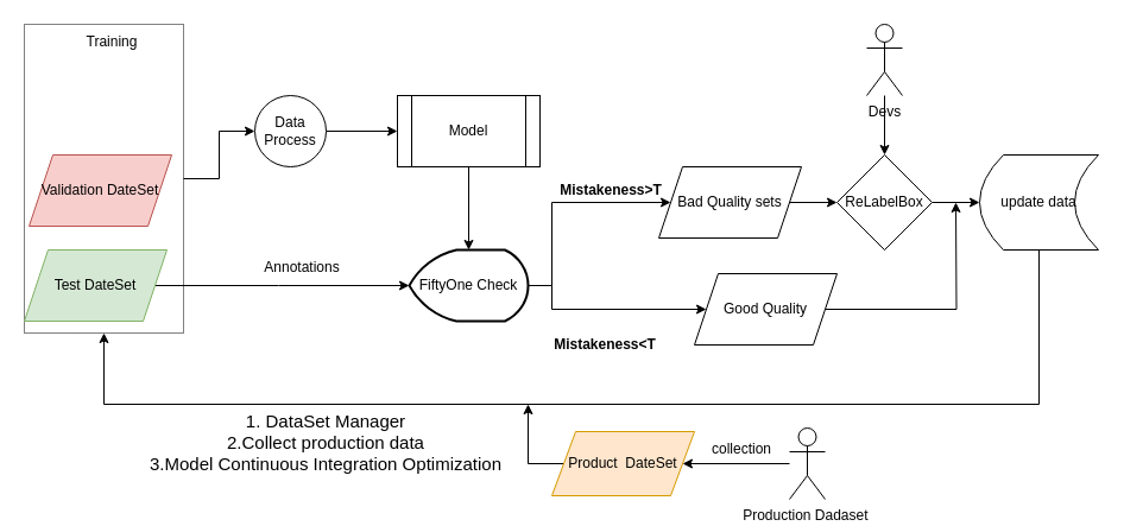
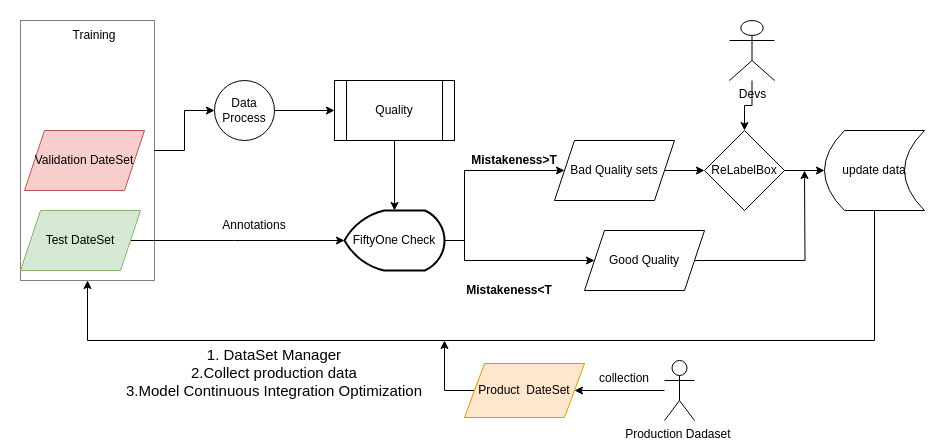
- <mxCell id="9" value="Devs" style="shape=umlActor;verticalLabelPosition=bottom;verticalAlign=top;html=1;outlineConnect=0;" vertex="1" parent="1"><mxGeometry x="729" y="20" width="30" height="60" as="geometry" /></mxCell>
+ <mxCell id="9" value="Devs" style="shape=umlActor;verticalLabelPosition=bottom;verticalAlign=top;html=1;outlineConnect=0;" vertex="1" parent="1"><mxGeometry x="729" y="20" width="45" height="60" as="geometry" /></mxCell>
- <mxCell id="14" value="Model" style="shape=process;whiteSpace=wrap;html=1;backgroundOutline=1;" vertex="1" parent="1"><mxGeometry x="334" y="80" width="120" height="60" as="geometry" /></mxCell>
+ <mxCell id="14" value="Quality" style="shape=process;whiteSpace=wrap;html=1;backgroundOutline=1;" vertex="1" parent="1"><mxGeometry x="334" y="80" width="120" height="60" as="geometry" /></mxCell>
